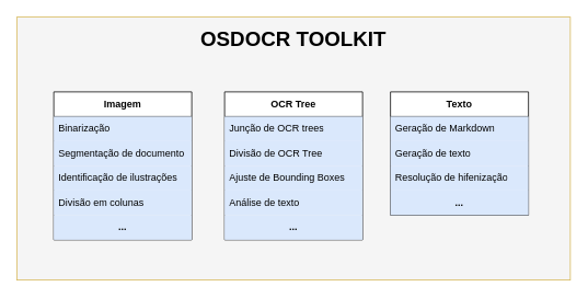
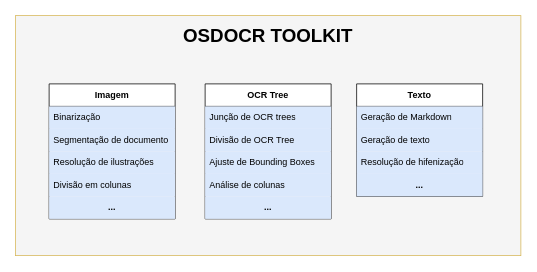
- <mxCell id="6" value="Identificação de ilustrações" style="text;strokeColor=none;fillColor=#dae8fc;align=left;verticalAlign=middle;spacingLeft=4;spacingRight=4;overflow=hidden;points=[[0,0.5],[1,0.5]];portConstraint=eastwest;rotatable=0;whiteSpace=wrap;html=1;" vertex="1" parent="3"><mxGeometry y="90" width="168" height="30" as="geometry" /></mxCell>
+ <mxCell id="6" value="Resolução de ilustrações" style="text;strokeColor=none;fillColor=#dae8fc;align=left;verticalAlign=middle;spacingLeft=4;spacingRight=4;overflow=hidden;points=[[0,0.5],[1,0.5]];portConstraint=eastwest;rotatable=0;whiteSpace=wrap;html=1;" vertex="1" parent="3"><mxGeometry y="90" width="168" height="30" as="geometry" /></mxCell>
- <mxCell id="13" value="Análise de texto" style="text;strokeColor=none;fillColor=#dae8fc;align=left;verticalAlign=middle;spacingLeft=4;spacingRight=4;overflow=hidden;points=[[0,0.5],[1,0.5]];portConstraint=eastwest;rotatable=0;whiteSpace=wrap;html=1;" vertex="1" parent="9"><mxGeometry y="120" width="168" height="30" as="geometry" /></mxCell>
+ <mxCell id="13" value="Análise de colunas" style="text;strokeColor=none;fillColor=#dae8fc;align=left;verticalAlign=middle;spacingLeft=4;spacingRight=4;overflow=hidden;points=[[0,0.5],[1,0.5]];portConstraint=eastwest;rotatable=0;whiteSpace=wrap;html=1;" vertex="1" parent="9"><mxGeometry y="120" width="168" height="30" as="geometry" /></mxCell>
